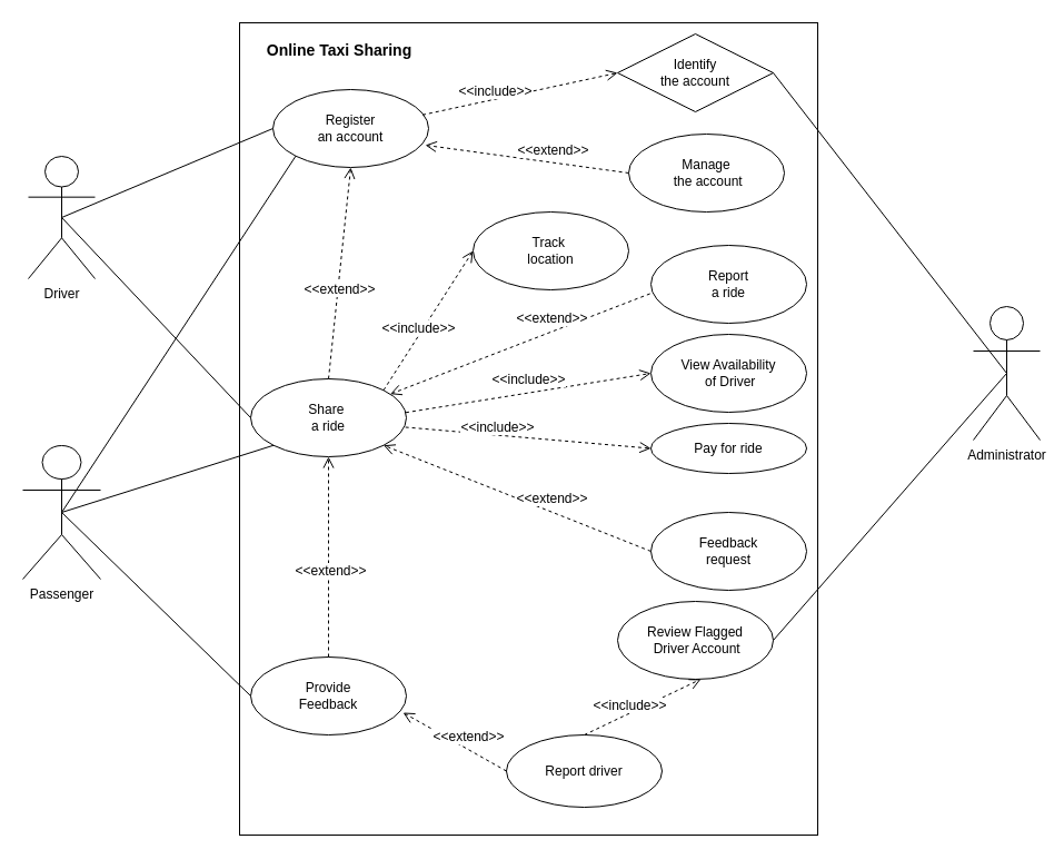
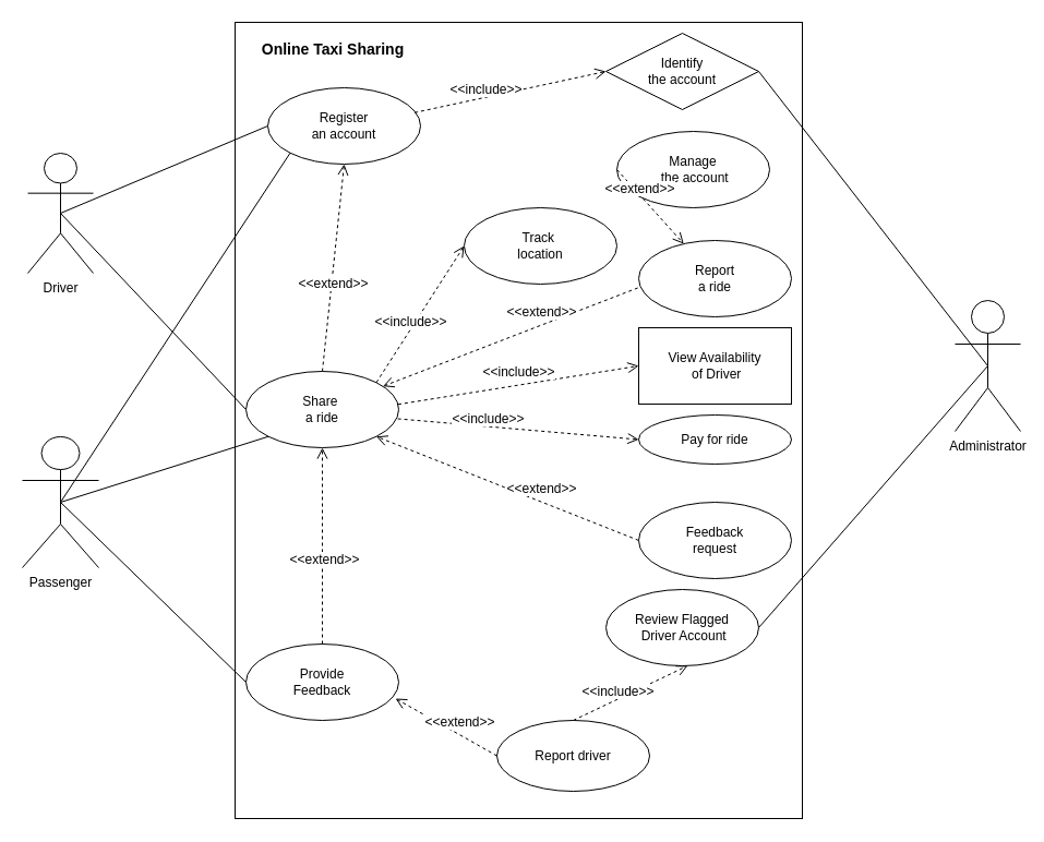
- <mxCell id="31" value="&amp;lt;&amp;lt;extend&amp;gt;&amp;gt;" style="html=1;verticalAlign=bottom;endArrow=open;dashed=1;endSize=8;rounded=0;fontSize=12;entryX=0.979;entryY=0.714;entryDx=0;entryDy=0;entryPerimeter=0;exitX=0;exitY=0.5;exitDx=0;exitDy=0;" edge="1" parent="1" source="14" target="6"><mxGeometry x="-0.25" y="-2" relative="1" as="geometry"><mxPoint x="315" y="610" as="sourcePoint" /><mxPoint x="315" y="430" as="targetPoint" /><mxPoint as="offset" /></mxGeometry></mxCell>
+ <mxCell id="31" value="&amp;lt;&amp;lt;extend&amp;gt;&amp;gt;" style="html=1;verticalAlign=bottom;endArrow=open;dashed=1;endSize=8;rounded=0;fontSize=12;exitX=0;exitY=0.5;exitDx=0;exitDy=0;" edge="1" parent="1" source="14" target="9"><mxGeometry x="-0.25" y="-2" relative="1" as="geometry"><mxPoint x="315" y="610" as="sourcePoint" /><mxPoint x="315" y="430" as="targetPoint" /><mxPoint as="offset" /></mxGeometry></mxCell>
- <mxCell id="12" value="&lt;b style=&quot;caret-color: rgb(0, 0, 0); color: rgb(0, 0, 0); font-style: normal; font-variant-caps: normal; letter-spacing: normal; text-align: start; text-indent: 0px; text-transform: none; word-spacing: 0px; text-size-adjust: auto; -webkit-text-stroke-width: 0px; text-decoration: none; font-weight: normal;&quot; id=&quot;docs-internal-guid-96219eeb-7fff-f691-3508-15406d7e09ad&quot;&gt;&lt;span style=&quot;font-family: Arial; color: rgb(0, 0, 0); background-color: transparent; font-weight: 400; font-style: normal; font-variant-ligatures: normal; font-variant-caps: normal; font-variant-east-asian: normal; text-decoration: none; vertical-align: baseline;&quot;&gt;&lt;font style=&quot;font-size: 12px;&quot;&gt;View Availability&lt;br&gt;&amp;nbsp;of Driver&lt;/font&gt;&lt;/span&gt;&lt;/b&gt;" style="ellipse;whiteSpace=wrap;html=1;" parent="1" vertex="1"><mxGeometry x="585" y="300" width="140" height="70" as="geometry" /></mxCell>
+ <mxCell id="12" value="&lt;b style=&quot;caret-color: rgb(0, 0, 0); color: rgb(0, 0, 0); font-style: normal; font-variant-caps: normal; letter-spacing: normal; text-align: start; text-indent: 0px; text-transform: none; word-spacing: 0px; text-size-adjust: auto; -webkit-text-stroke-width: 0px; text-decoration: none; font-weight: normal;&quot; id=&quot;docs-internal-guid-96219eeb-7fff-f691-3508-15406d7e09ad&quot;&gt;&lt;span style=&quot;font-family: Arial; color: rgb(0, 0, 0); background-color: transparent; font-weight: 400; font-style: normal; font-variant-ligatures: normal; font-variant-caps: normal; font-variant-east-asian: normal; text-decoration: none; vertical-align: baseline;&quot;&gt;&lt;font style=&quot;font-size: 12px;&quot;&gt;View Availability&lt;br&gt;&amp;nbsp;of Driver&lt;/font&gt;&lt;/span&gt;&lt;/b&gt;" style="whiteSpace=wrap;html=1;rounded=0;" parent="1" vertex="1"><mxGeometry x="585" y="300" width="140" height="70" as="geometry" /></mxCell>
